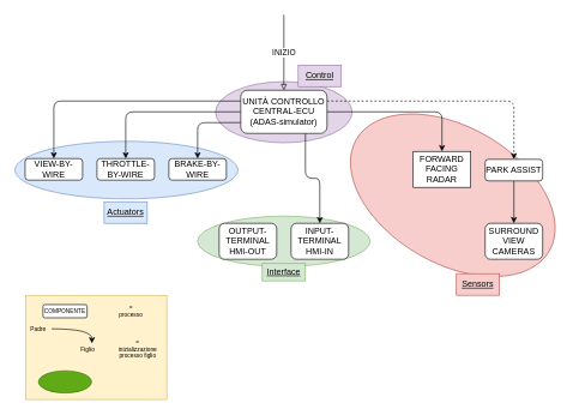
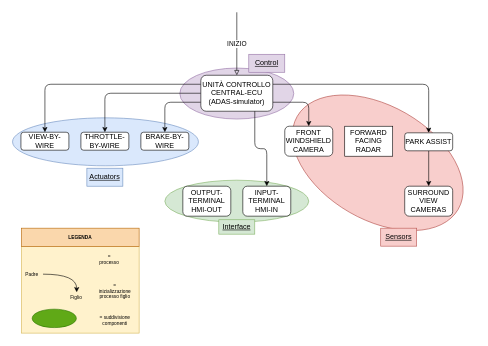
- <mxCell id="12" style="edgeStyle=orthogonalEdgeStyle;orthogonalLoop=1;jettySize=auto;html=1;exitX=1;exitY=0.25;exitDx=0;exitDy=0;rounded=1;dashed=1;" parent="1" source="13" target="25" edge="1"><mxGeometry relative="1" as="geometry" /></mxCell>
+ <mxCell id="12" style="edgeStyle=orthogonalEdgeStyle;orthogonalLoop=1;jettySize=auto;html=1;exitX=1;exitY=0.25;exitDx=0;exitDy=0;rounded=1;" parent="1" source="13" target="25" edge="1"><mxGeometry relative="1" as="geometry" /></mxCell>
- <mxCell id="11" style="edgeStyle=orthogonalEdgeStyle;orthogonalLoop=1;jettySize=auto;html=1;exitX=1;exitY=0.5;exitDx=0;exitDy=0;entryX=0.5;entryY=0;entryDx=0;entryDy=0;rounded=1;" parent="1" source="13" target="23" edge="1"><mxGeometry relative="1" as="geometry" /></mxCell>
+ <mxCell id="10" style="edgeStyle=orthogonalEdgeStyle;orthogonalLoop=1;jettySize=auto;html=1;exitX=1;exitY=0.75;exitDx=0;exitDy=0;entryX=0.5;entryY=0;entryDx=0;entryDy=0;rounded=1;" parent="1" source="13" target="22" edge="1"><mxGeometry relative="1" as="geometry" /></mxCell>
+ <mxCell id="22" value="FRONT WINDSHIELD CAMERA" style="rounded=1;whiteSpace=wrap;html=1;" parent="1" vertex="1"><mxGeometry x="474" y="210" width="80" height="50" as="geometry" /></mxCell>
+ <mxCell id="40" value="&lt;b style=&quot;font-size: 8px;&quot;&gt;&lt;font style=&quot;font-size: 8px;&quot;&gt;LEGENDA&lt;/font&gt;&lt;/b&gt;" style="rounded=0;whiteSpace=wrap;html=1;fillColor=#fad7ac;strokeColor=#b46504;fontSize=8;" parent="29" vertex="1"><mxGeometry x="0.614" width="196.496" height="30.702" as="geometry" /></mxCell>
- <mxCell id="35" value="COMPONENTE" style="rounded=1;whiteSpace=wrap;html=1;fontSize=8;" parent="29" vertex="1"><mxGeometry x="24.869" y="42.982" width="61.405" height="18.421" as="geometry" /></mxCell>
- <mxCell id="33" value="Figlio" style="text;strokeColor=none;align=center;fillColor=none;html=1;verticalAlign=middle;whiteSpace=wrap;rounded=0;fontSize=8;" parent="31" vertex="1"><mxGeometry x="69.3" y="29.317" width="36.843" height="18.421" as="geometry" /></mxCell>
+ <mxCell id="33" value="Figlio" style="text;strokeColor=none;align=center;fillColor=none;html=1;verticalAlign=middle;whiteSpace=wrap;rounded=0;fontSize=8;" parent="31" vertex="1"><mxGeometry x="74.3" y="39.317" width="36.843" height="18.421" as="geometry" /></mxCell>
+ <mxCell id="39" value="&lt;div style=&quot;text-align: center; font-size: 8px;&quot;&gt;&lt;span style=&quot;background-color: initial; font-size: 8px;&quot;&gt;= suddivisione componenti&lt;/span&gt;&lt;/div&gt;" style="text;whiteSpace=wrap;html=1;fontSize=8;" parent="29" vertex="1"><mxGeometry x="127.108" y="138.158" width="57.721" height="24.561" as="geometry" /></mxCell>
